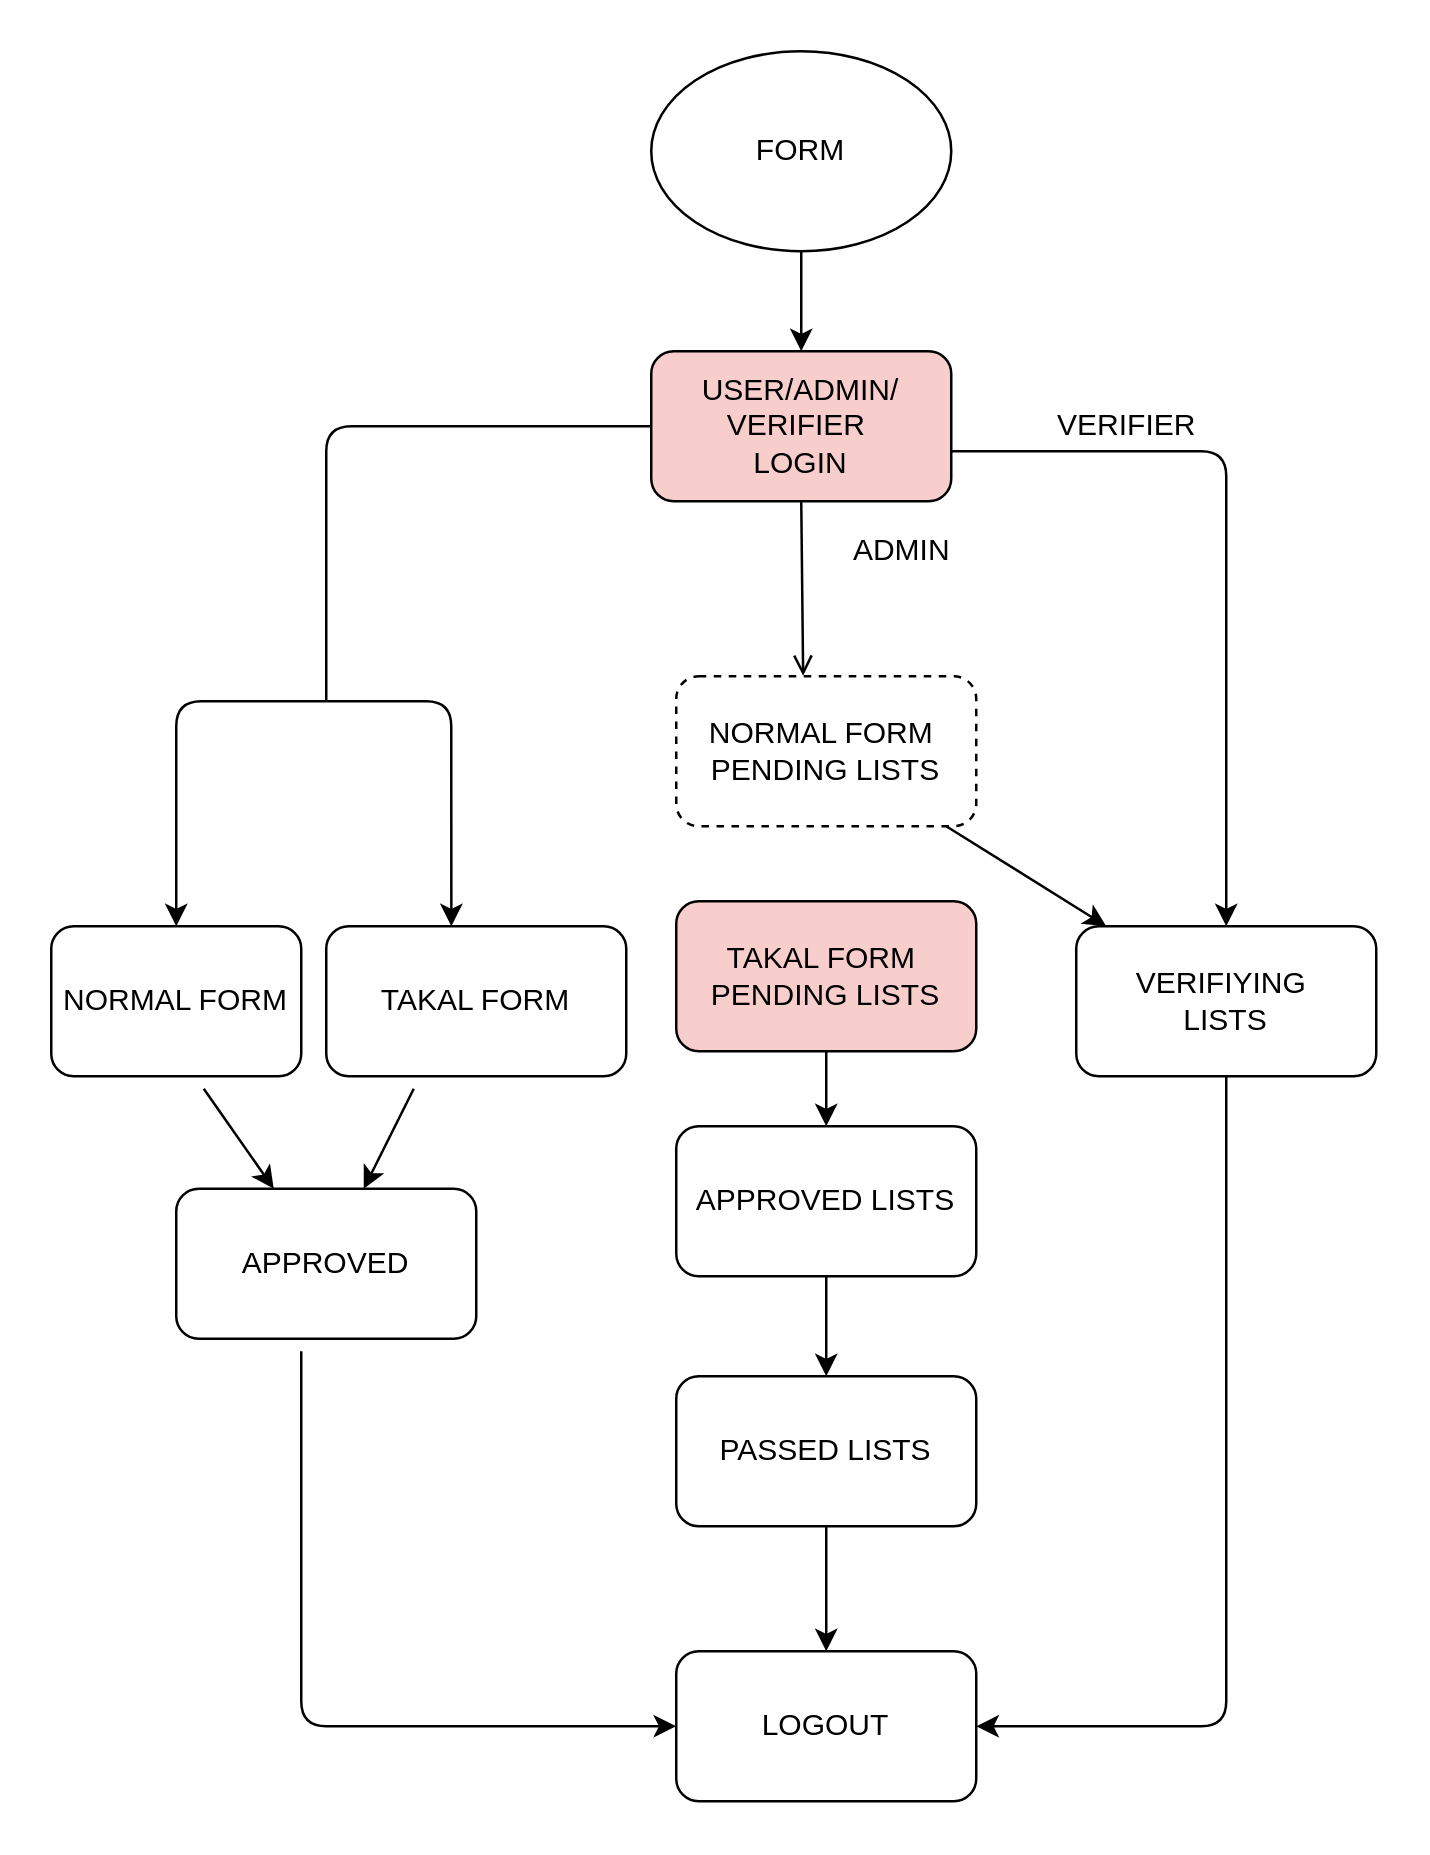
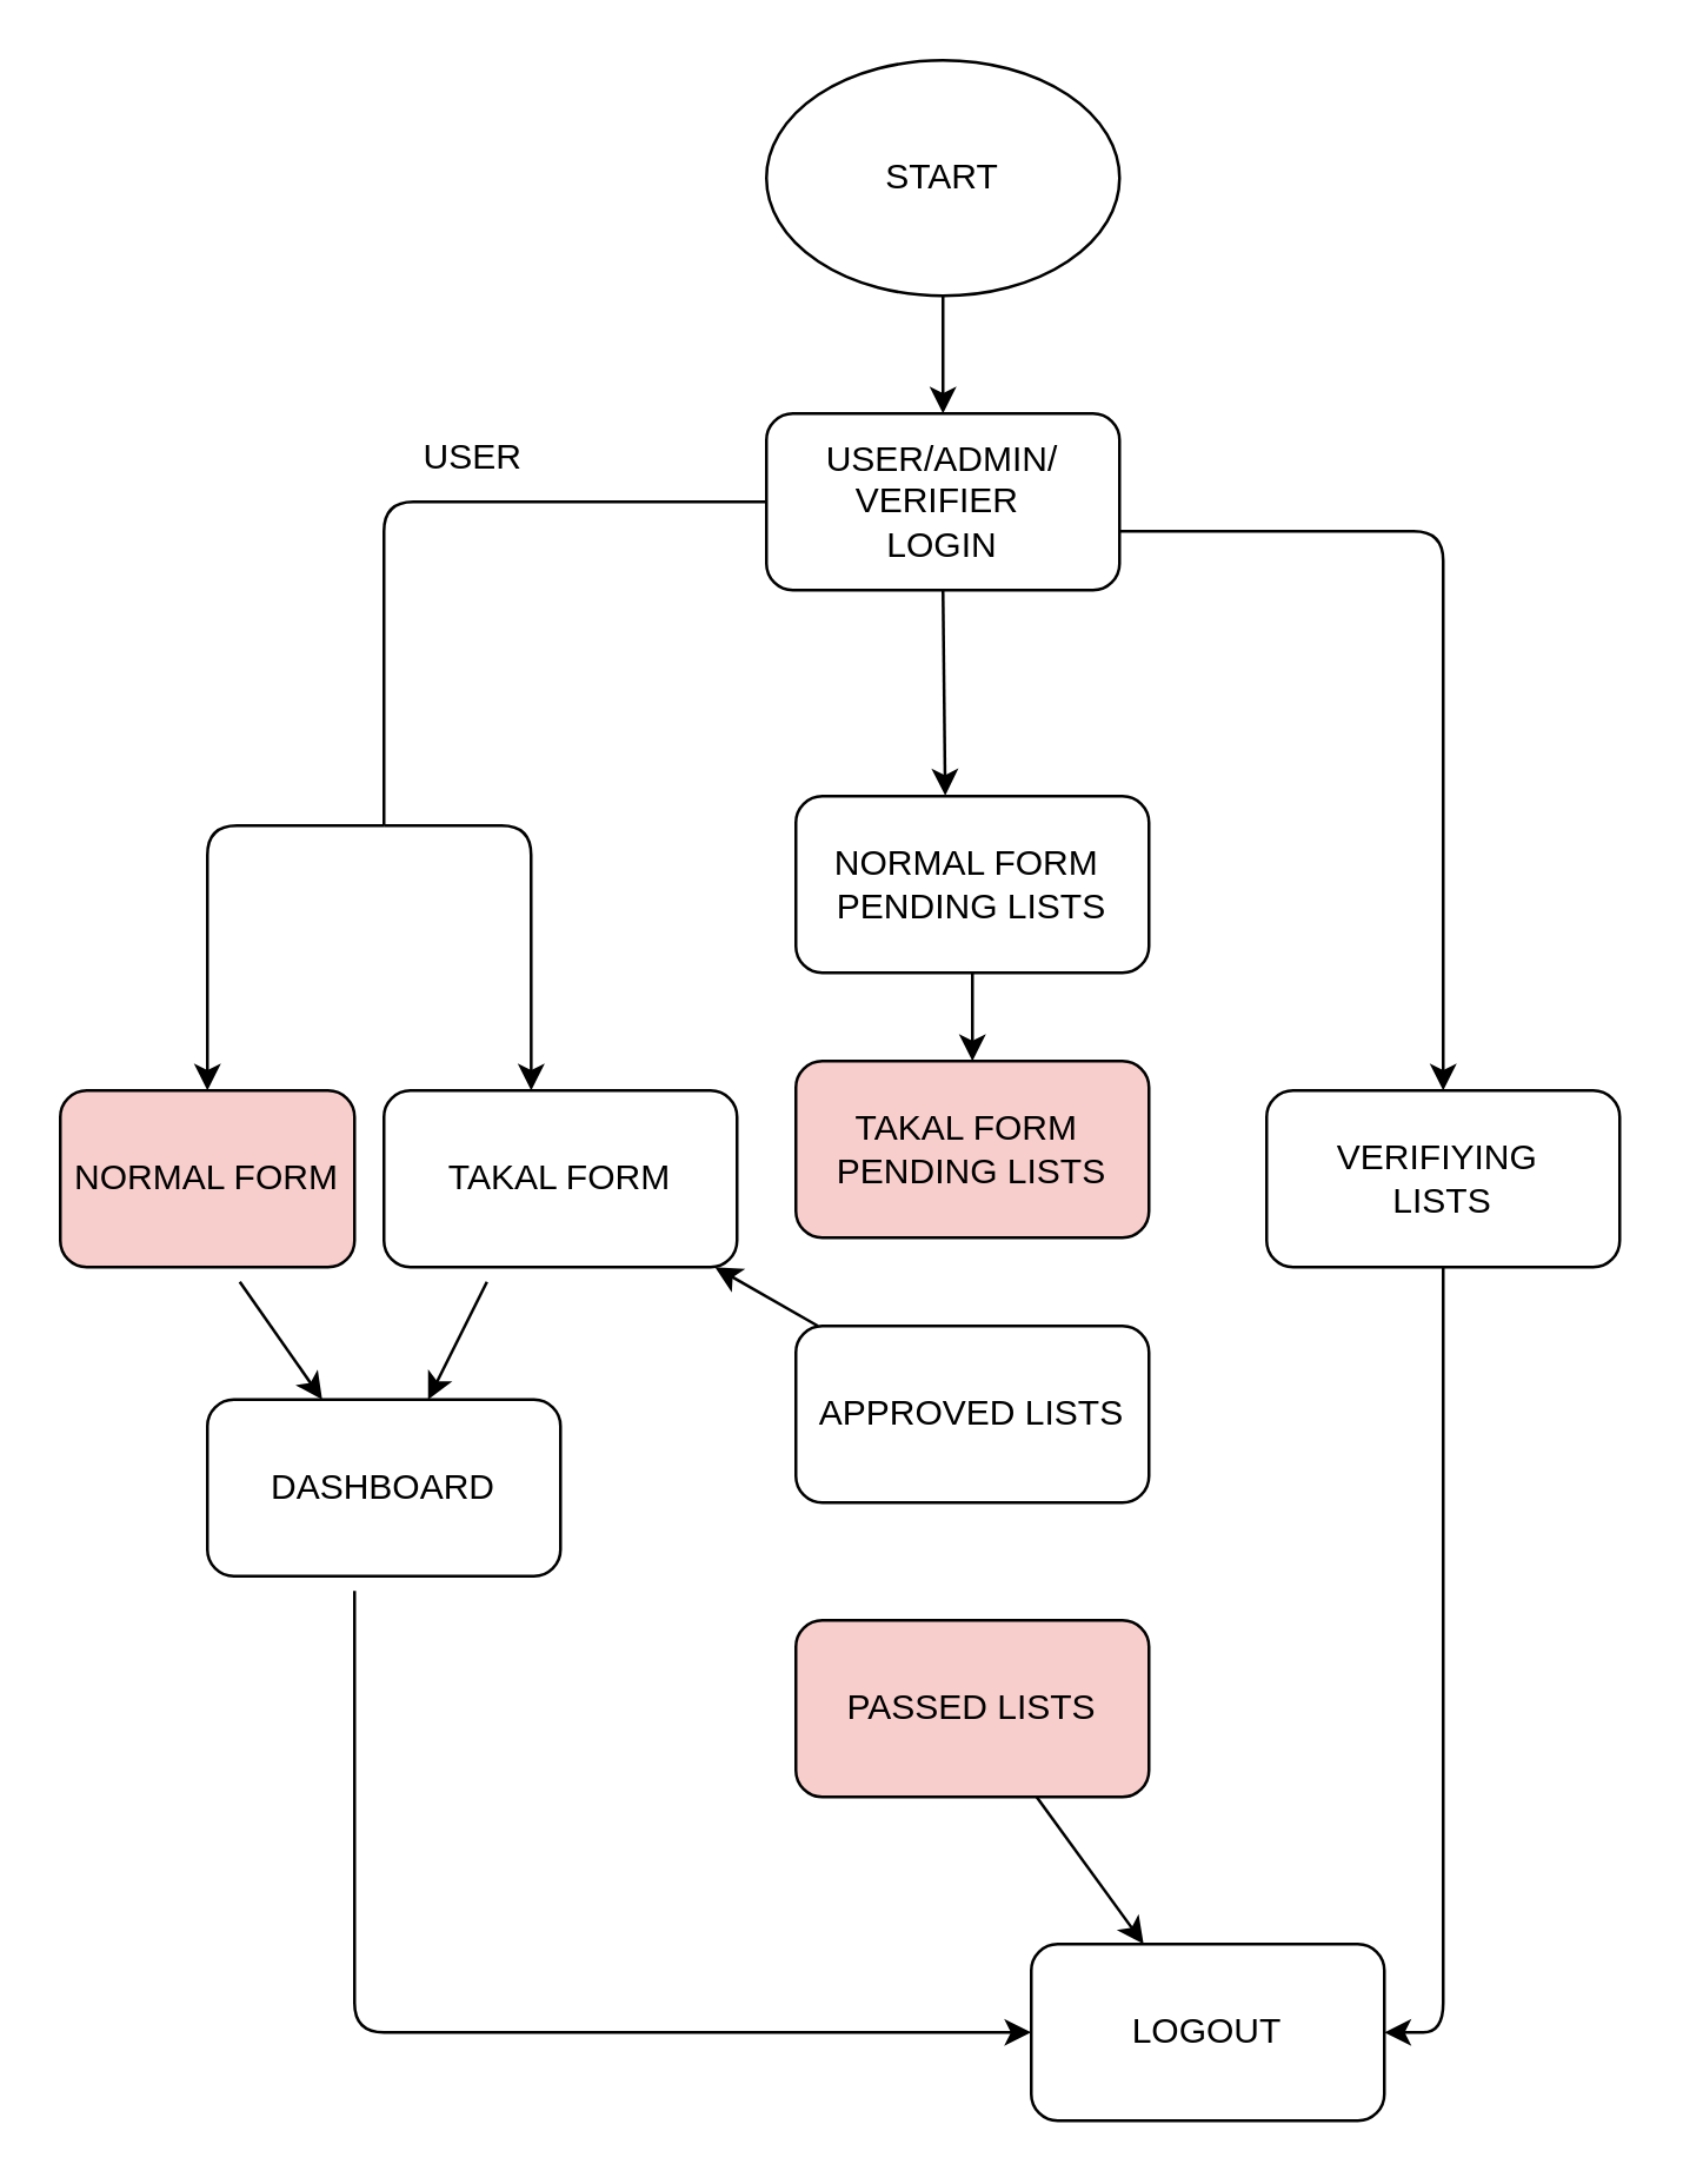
- <mxCell id="3" value="FORM" style="ellipse;whiteSpace=wrap;html=1;" vertex="1" parent="1"><mxGeometry x="260" width="120" height="80" as="geometry" y="20" /></mxCell>
+ <mxCell id="3" value="START" style="ellipse;whiteSpace=wrap;html=1;" vertex="1" parent="1"><mxGeometry x="260" width="120" height="80" as="geometry" y="20" /></mxCell>
+ <mxCell id="27" value="USER" style="text;html=1;align=center;verticalAlign=middle;resizable=0;points=[];autosize=1;strokeColor=none;fillColor=none;" vertex="1" parent="1"><mxGeometry x="130" y="140" width="60" height="30" as="geometry" /></mxCell>
- <mxCell id="16" value="USER/ADMIN/&lt;br&gt;VERIFIER&amp;nbsp;&lt;br&gt;LOGIN" style="rounded=1;whiteSpace=wrap;html=1;fillColor=#f8cecc;" vertex="1" parent="1"><mxGeometry x="260" y="140" width="120" height="60" as="geometry" /></mxCell>
+ <mxCell id="16" value="USER/ADMIN/&lt;br&gt;VERIFIER&amp;nbsp;&lt;br&gt;LOGIN" style="rounded=1;whiteSpace=wrap;html=1;" vertex="1" parent="1"><mxGeometry x="260" y="140" width="120" height="60" as="geometry" /></mxCell>
- <mxCell id="29" value="VERIFIER" style="text;html=1;align=center;verticalAlign=middle;resizable=0;points=[];autosize=1;strokeColor=none;fillColor=none;" vertex="1" parent="1"><mxGeometry x="410" y="155" width="80" height="30" as="geometry" /></mxCell>
- <mxCell id="28" value="ADMIN" style="text;html=1;align=center;verticalAlign=middle;resizable=0;points=[];autosize=1;strokeColor=none;fillColor=none;" vertex="1" parent="1"><mxGeometry x="330" y="205" width="60" height="30" as="geometry" /></mxCell>
- <mxCell id="22" value="" style="endArrow=open;html=1;exitX=0.5;exitY=1;exitDx=0;exitDy=0;entryX=0.423;entryY=-0.003;entryDx=0;entryDy=0;entryPerimeter=0;" edge="1" parent="1" source="16" target="8"><mxGeometry width="50" height="50" relative="1" as="geometry"><mxPoint x="320" y="270" as="sourcePoint" /><mxPoint x="370" y="220" as="targetPoint" /></mxGeometry></mxCell>
+ <mxCell id="22" value="" style="endArrow=classic;html=1;exitX=0.5;exitY=1;exitDx=0;exitDy=0;entryX=0.423;entryY=-0.003;entryDx=0;entryDy=0;entryPerimeter=0;" edge="1" parent="1" source="16" target="8"><mxGeometry width="50" height="50" relative="1" as="geometry"><mxPoint x="320" y="270" as="sourcePoint" /><mxPoint x="370" y="220" as="targetPoint" /></mxGeometry></mxCell>
- <mxCell id="8" value="NORMAL FORM&amp;nbsp;&lt;br&gt;PENDING LISTS" style="rounded=1;whiteSpace=wrap;html=1;dashed=1;" vertex="1" parent="1"><mxGeometry x="270" y="270" width="120" height="60" as="geometry" /></mxCell>
+ <mxCell id="8" value="NORMAL FORM&amp;nbsp;&lt;br&gt;PENDING LISTS" style="rounded=1;whiteSpace=wrap;html=1;" vertex="1" parent="1"><mxGeometry x="270" y="270" width="120" height="60" as="geometry" /></mxCell>
- <mxCell id="7" value="" style="edgeStyle=none;html=1;" edge="1" parent="1" source="8" target="15"><mxGeometry relative="1" as="geometry" /></mxCell>
+ <mxCell id="7" value="" style="edgeStyle=none;html=1;" edge="1" parent="1" source="8" target="10"><mxGeometry relative="1" as="geometry" /></mxCell>
- <mxCell id="5" value="NORMAL FORM" style="rounded=1;whiteSpace=wrap;html=1;" vertex="1" parent="1"><mxGeometry x="20" y="370" width="100" height="60" as="geometry" /></mxCell>
+ <mxCell id="5" value="NORMAL FORM" style="rounded=1;whiteSpace=wrap;html=1;fillColor=#f8cecc;" vertex="1" parent="1"><mxGeometry x="20" y="370" width="100" height="60" as="geometry" /></mxCell>
- <mxCell id="9" value="" style="edgeStyle=none;html=1;" edge="1" parent="1" source="10" target="12"><mxGeometry relative="1" as="geometry" /></mxCell>
- <mxCell id="6" value="APPROVED" style="whiteSpace=wrap;html=1;rounded=1;" vertex="1" parent="1"><mxGeometry x="70" y="475" width="120" height="60" as="geometry" /></mxCell>
+ <mxCell id="6" value="DASHBOARD" style="whiteSpace=wrap;html=1;rounded=1;" vertex="1" parent="1"><mxGeometry x="70" y="475" width="120" height="60" as="geometry" /></mxCell>
- <mxCell id="11" value="" style="edgeStyle=none;html=1;" edge="1" parent="1" source="12" target="14"><mxGeometry relative="1" as="geometry" /></mxCell>
+ <mxCell id="11" value="" style="edgeStyle=none;html=1;" edge="1" parent="1" source="12" target="18"><mxGeometry relative="1" as="geometry" /></mxCell>
- <mxCell id="14" value="PASSED LISTS" style="whiteSpace=wrap;html=1;rounded=1;" vertex="1" parent="1"><mxGeometry x="270" y="550" width="120" height="60" as="geometry" /></mxCell>
+ <mxCell id="14" value="PASSED LISTS" style="whiteSpace=wrap;html=1;rounded=1;fillColor=#f8cecc;" vertex="1" parent="1"><mxGeometry x="270" y="550" width="120" height="60" as="geometry" /></mxCell>
- <mxCell id="25" value="LOGOUT" style="rounded=1;whiteSpace=wrap;html=1;" vertex="1" parent="1"><mxGeometry x="270" y="660" width="120" height="60" as="geometry" /></mxCell>
+ <mxCell id="25" value="LOGOUT" style="rounded=1;whiteSpace=wrap;html=1;" vertex="1" parent="1"><mxGeometry x="350" y="660" width="120" height="60" as="geometry" /></mxCell>
